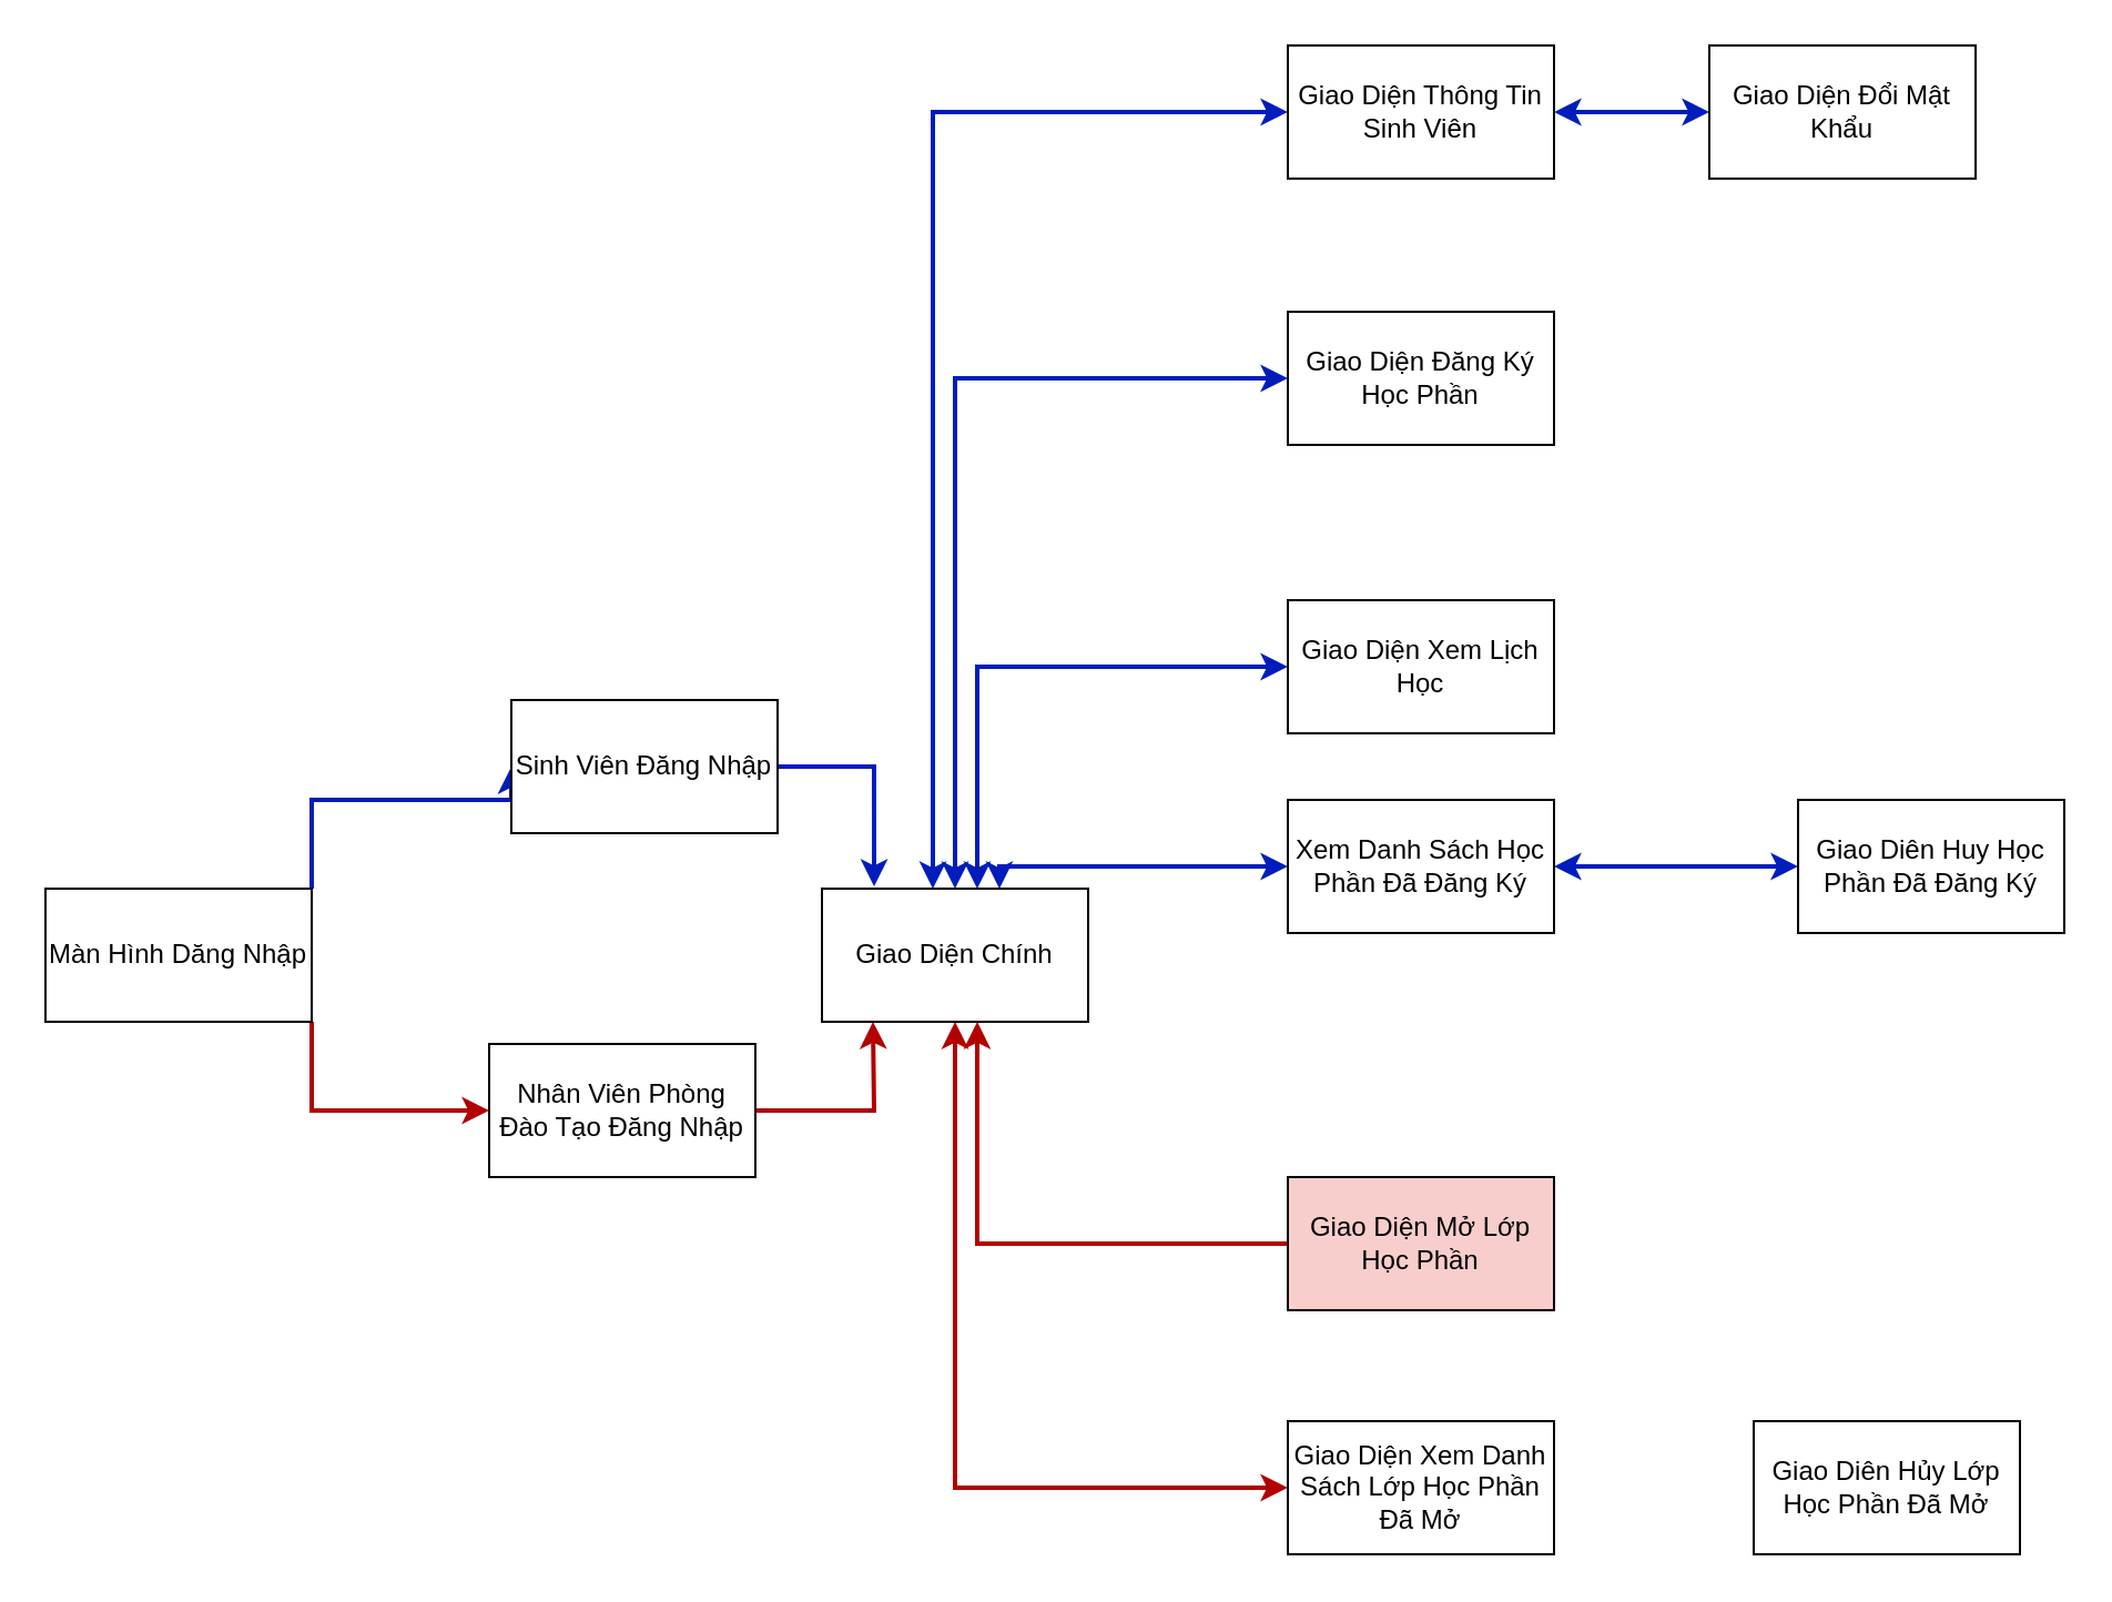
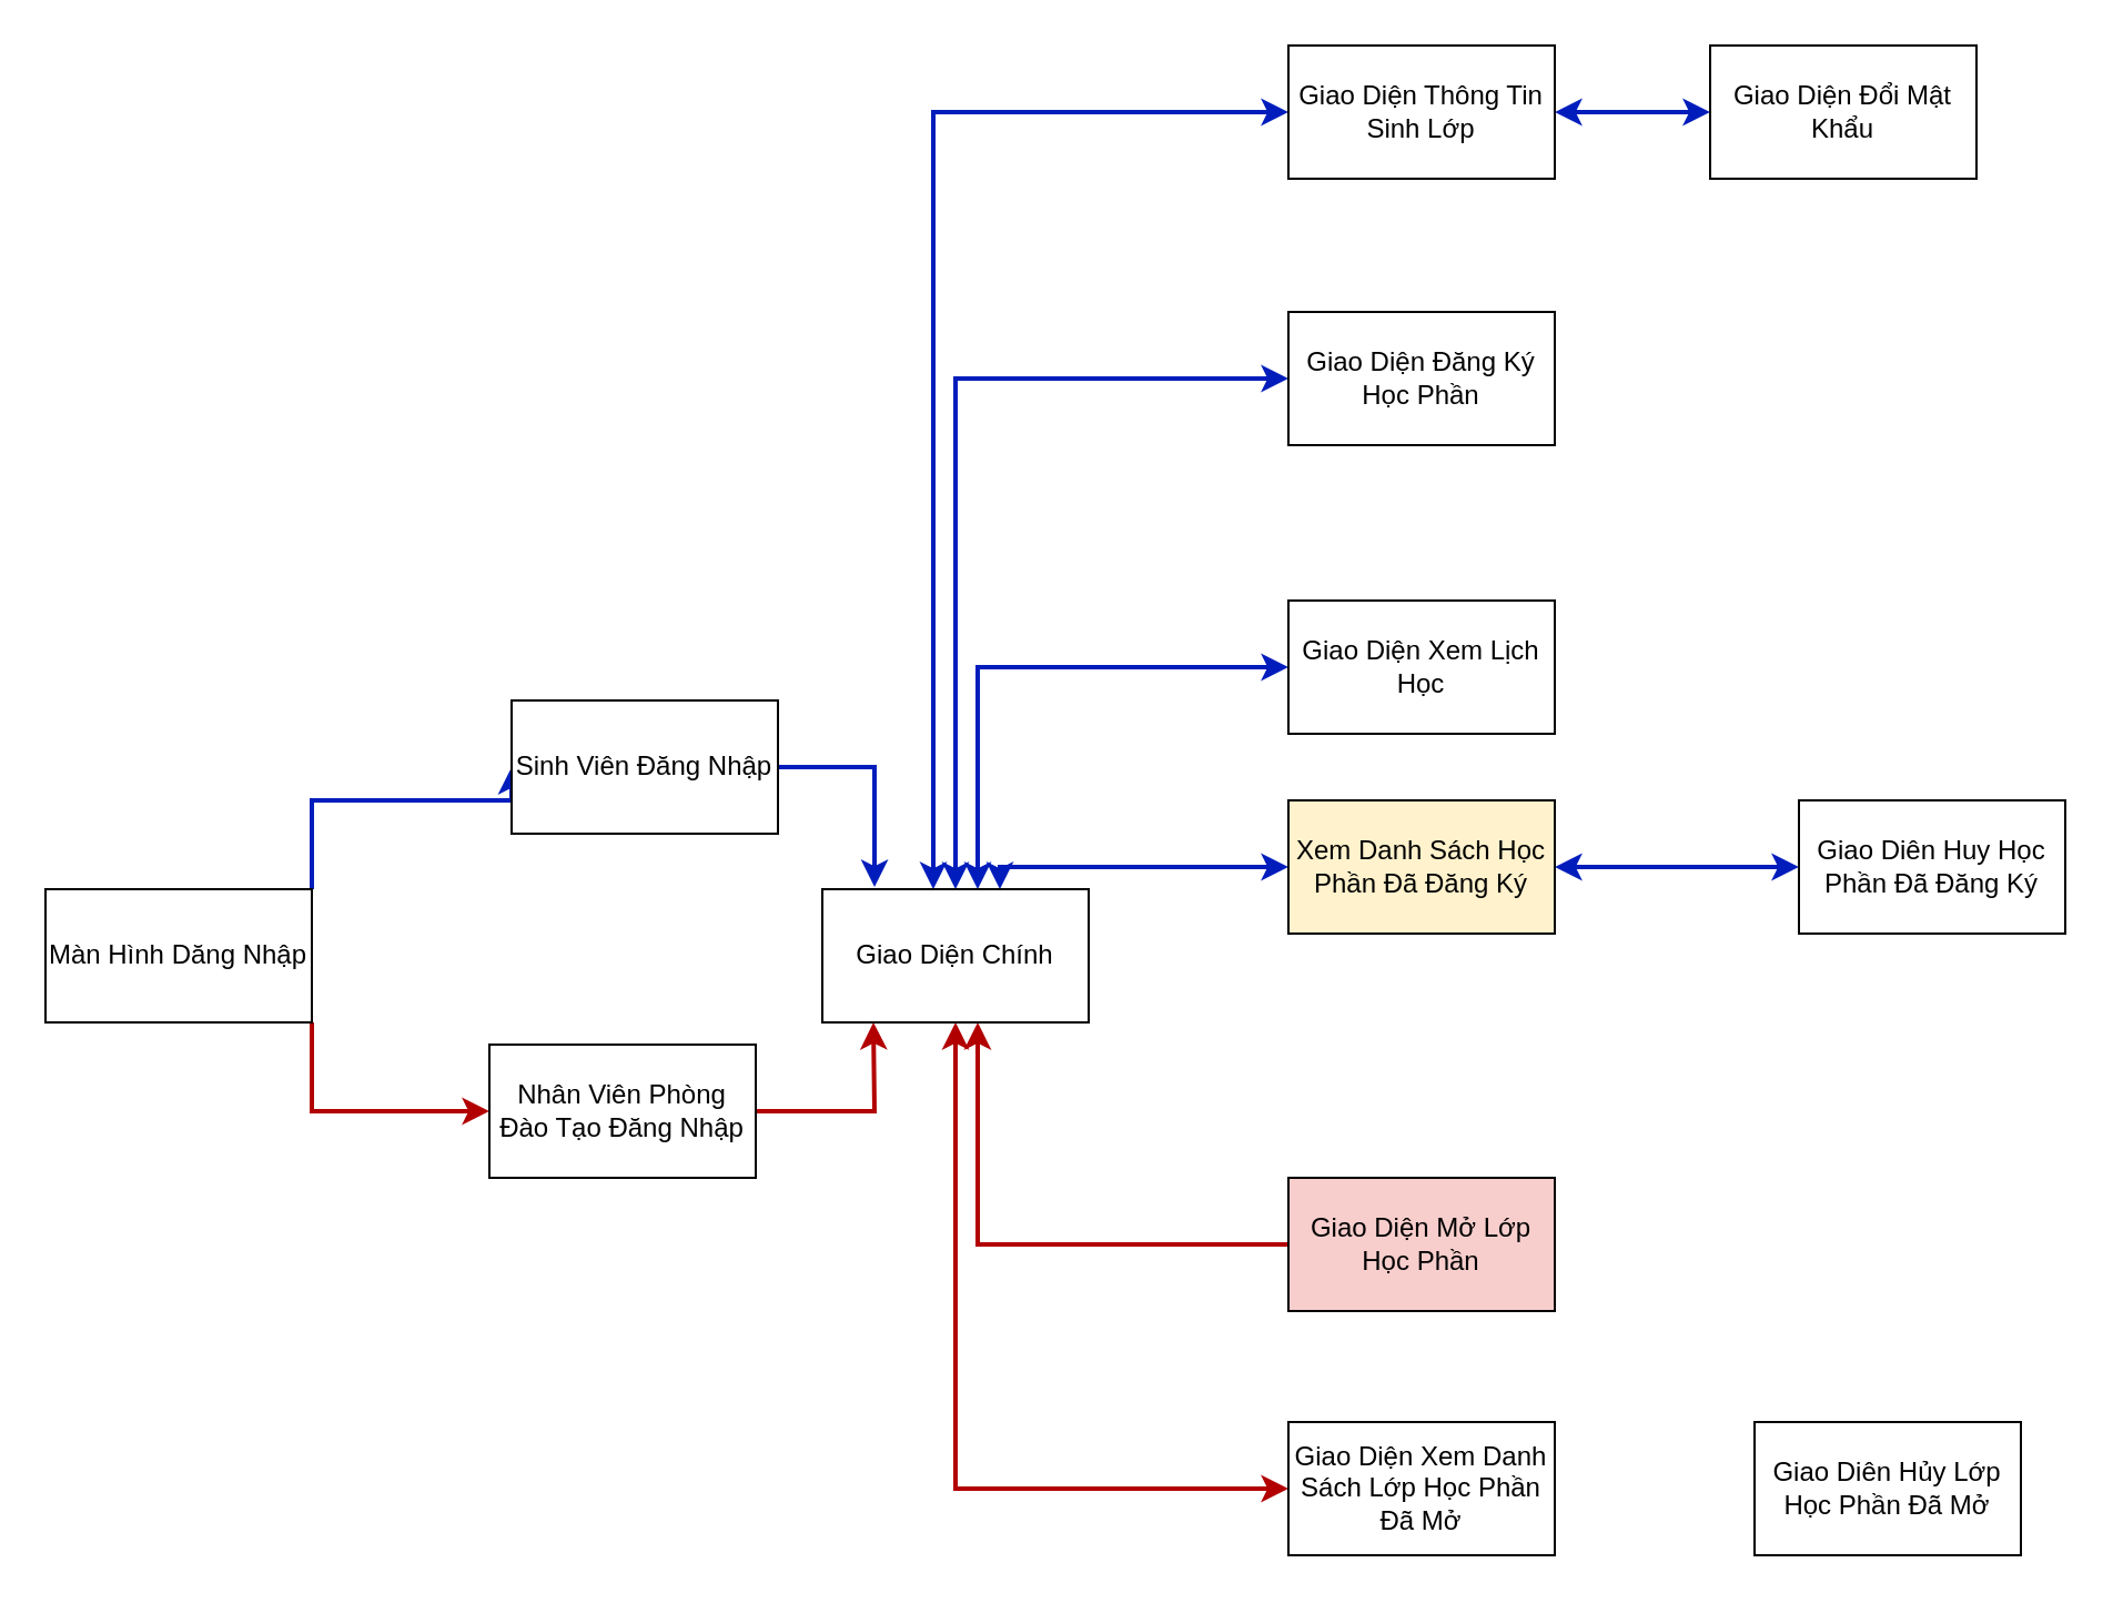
- <mxCell id="17" value="Giao Diện Thông Tin Sinh Viên" style="rounded=0;whiteSpace=wrap;html=1;" parent="1" vertex="1"><mxGeometry x="580" y="20" width="120" height="60" as="geometry" /></mxCell>
+ <mxCell id="17" value="Giao Diện Thông Tin Sinh Lớp" style="rounded=0;whiteSpace=wrap;html=1;" parent="1" vertex="1"><mxGeometry x="580" y="20" width="120" height="60" as="geometry" /></mxCell>
- <mxCell id="22" value="Xem Danh Sách Học Phần Đã Đăng Ký" style="rounded=0;whiteSpace=wrap;html=1;" parent="1" vertex="1"><mxGeometry x="580" y="360" width="120" height="60" as="geometry" /></mxCell>
+ <mxCell id="22" value="Xem Danh Sách Học Phần Đã Đăng Ký" style="rounded=0;whiteSpace=wrap;html=1;fillColor=#fff2cc;" parent="1" vertex="1"><mxGeometry x="580" y="360" width="120" height="60" as="geometry" /></mxCell>
